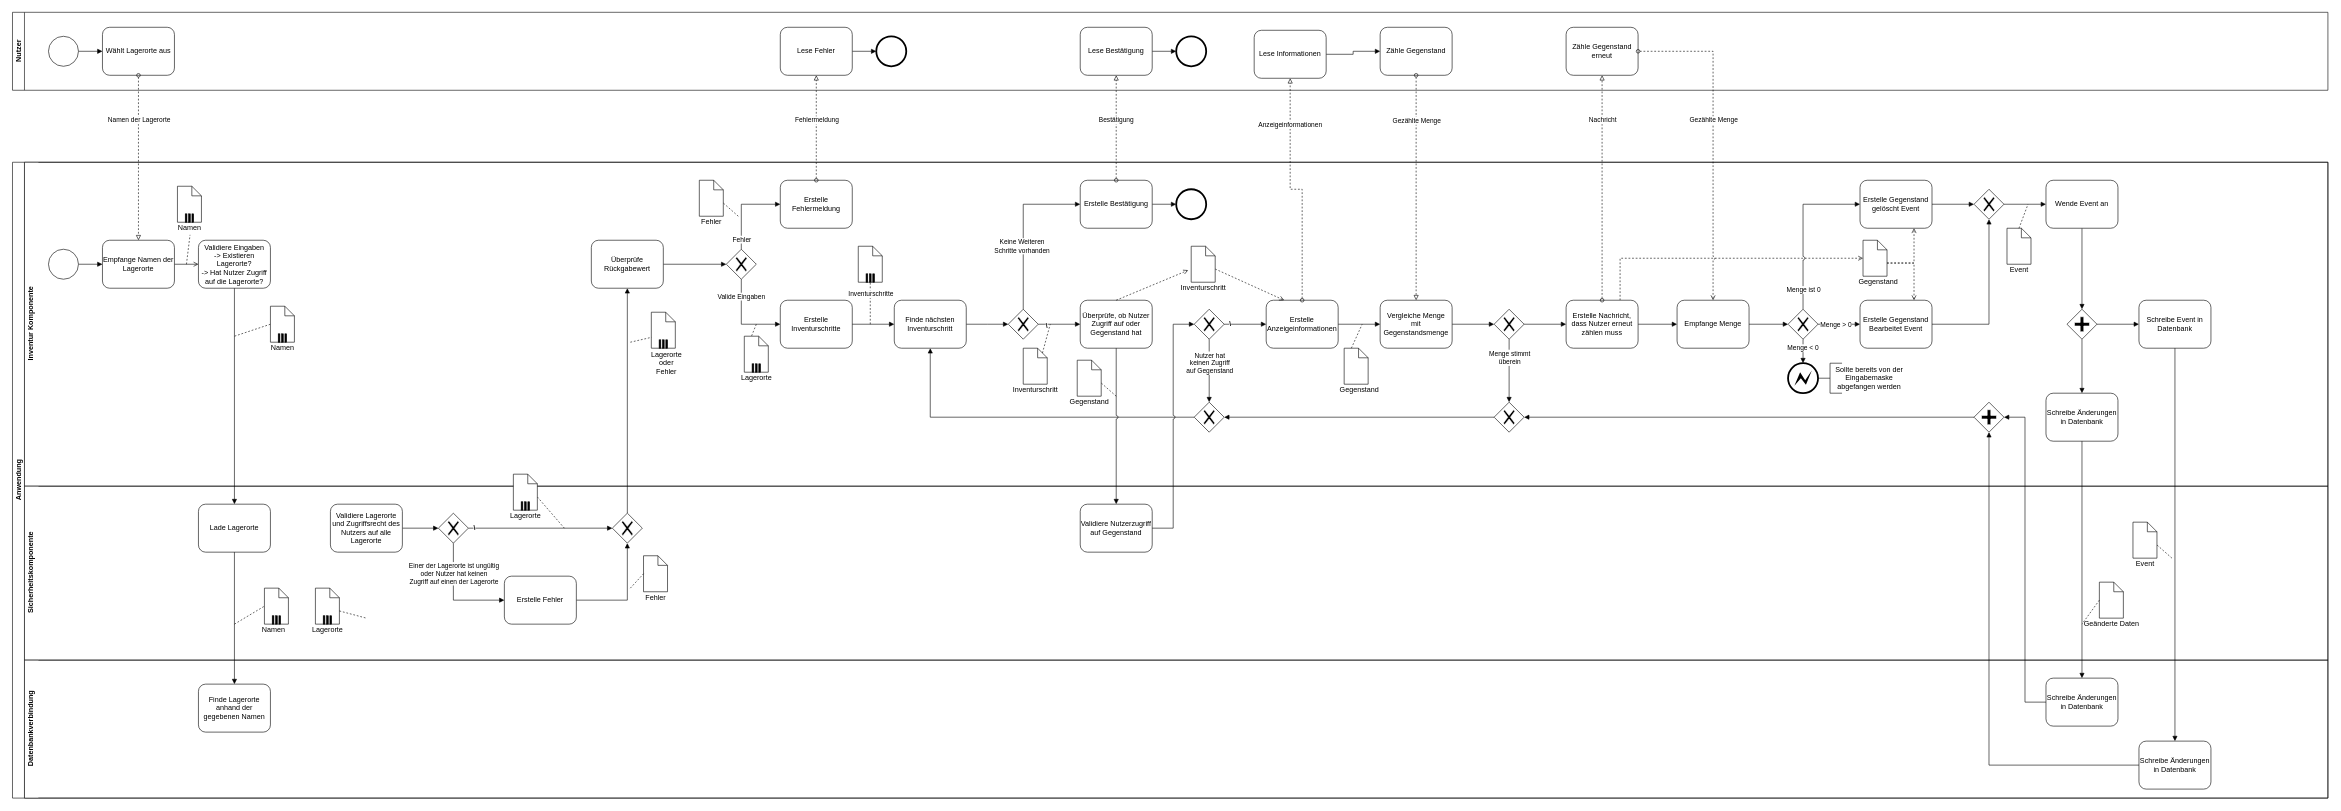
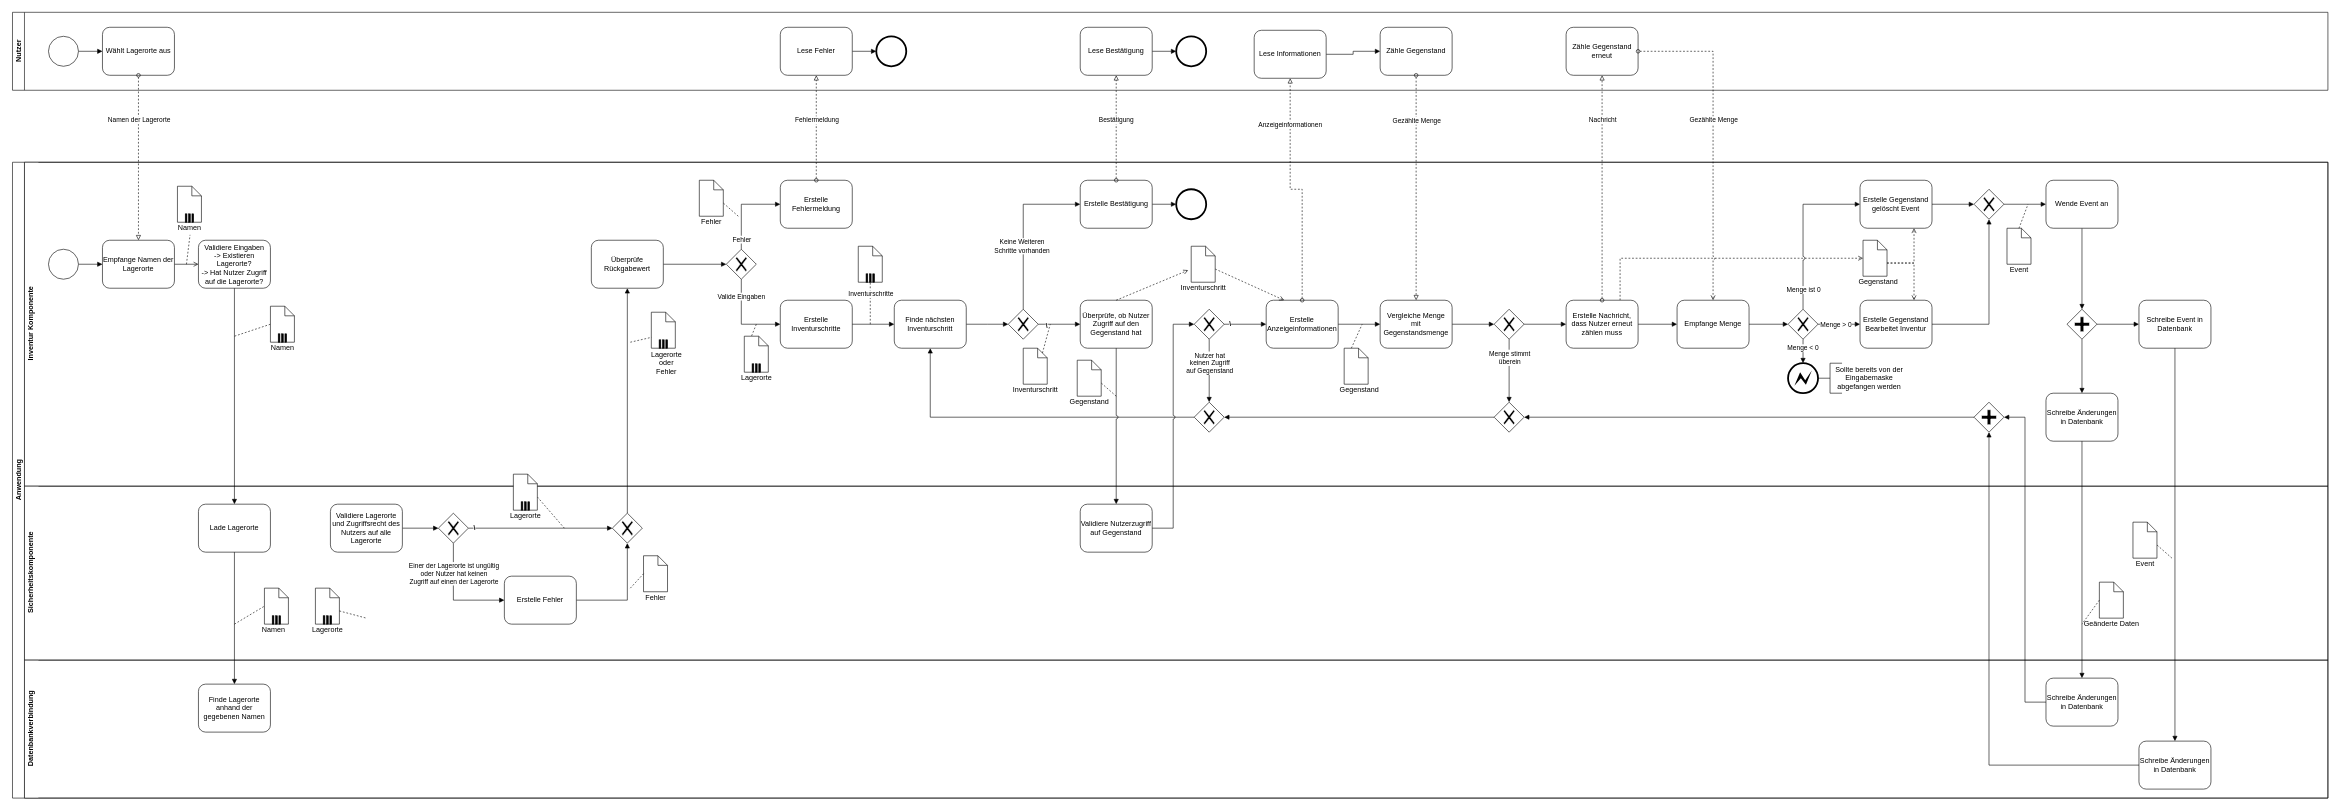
- <mxCell id="22" value="Überprüfe, ob Nutzer Zugriff auf oder Gegenstand hat" style="shape=ext;rounded=1;html=1;whiteSpace=wrap;" vertex="1" parent="3"><mxGeometry x="1760" y="230" width="120" height="80" as="geometry" /></mxCell>
+ <mxCell id="22" value="Überprüfe, ob Nutzer Zugriff auf den Gegenstand hat" style="shape=ext;rounded=1;html=1;whiteSpace=wrap;" vertex="1" parent="3"><mxGeometry x="1760" y="230" width="120" height="80" as="geometry" /></mxCell>
- <mxCell id="59" value="Erstelle Gegenstand Bearbeitet Event" style="shape=ext;rounded=1;html=1;whiteSpace=wrap;" vertex="1" parent="3"><mxGeometry x="3060" y="230" width="120" height="80" as="geometry" /></mxCell>
+ <mxCell id="59" value="Erstelle Gegenstand Bearbeitet Inventur" style="shape=ext;rounded=1;html=1;whiteSpace=wrap;" vertex="1" parent="3"><mxGeometry x="3060" y="230" width="120" height="80" as="geometry" /></mxCell>
